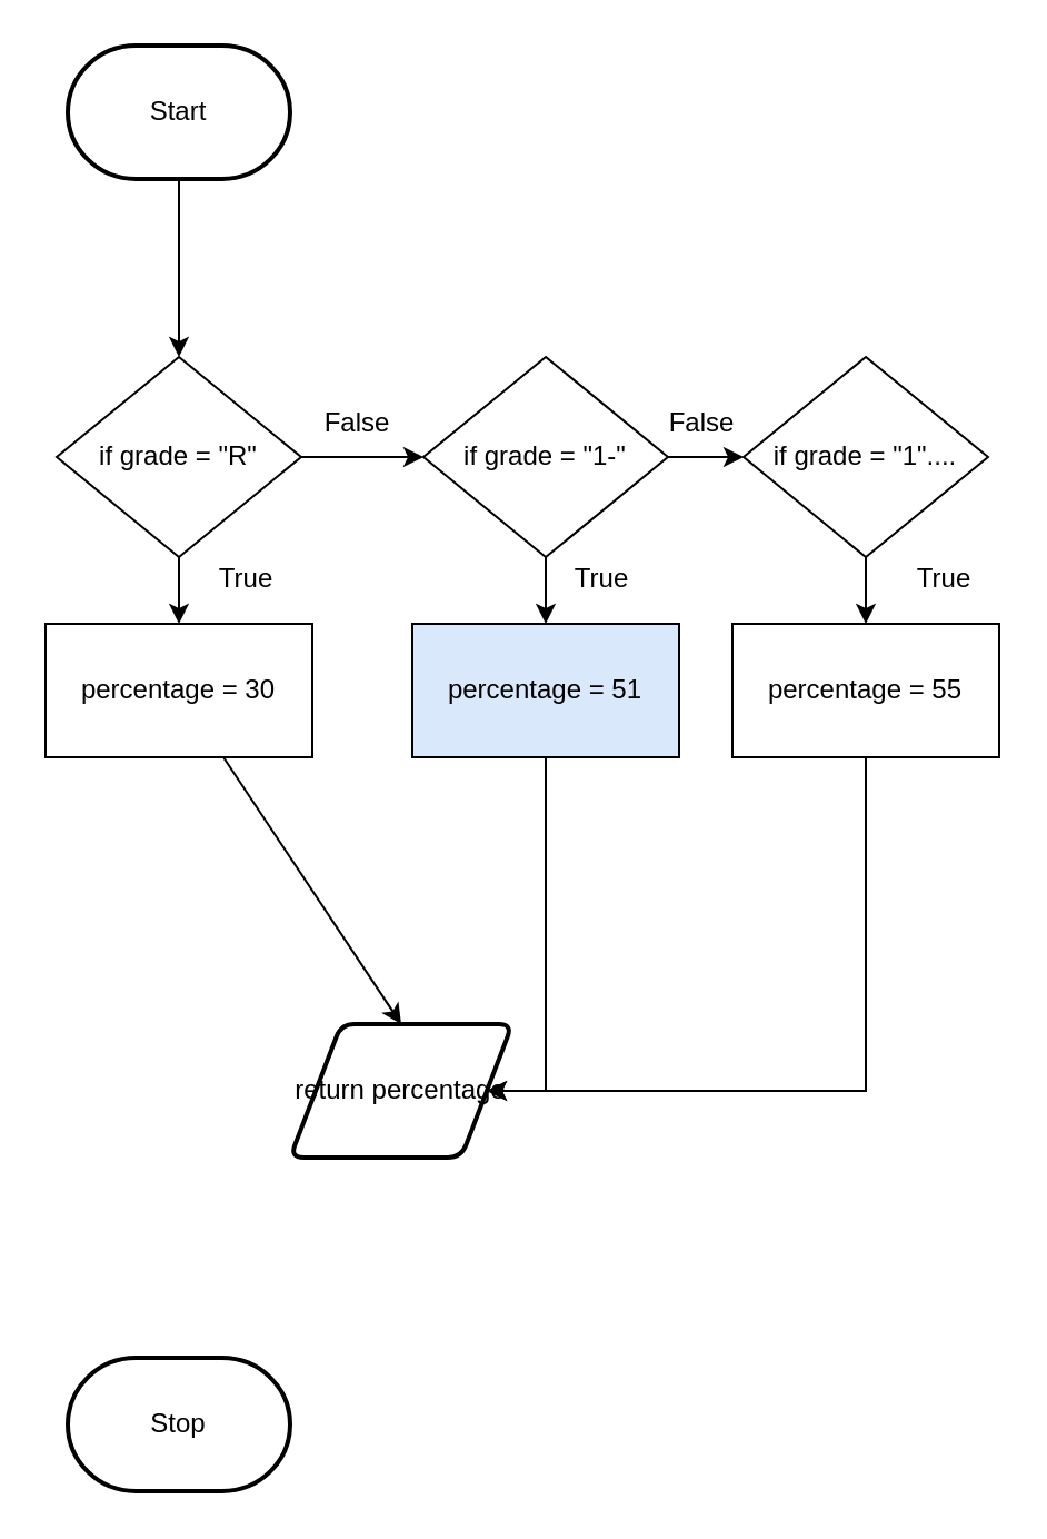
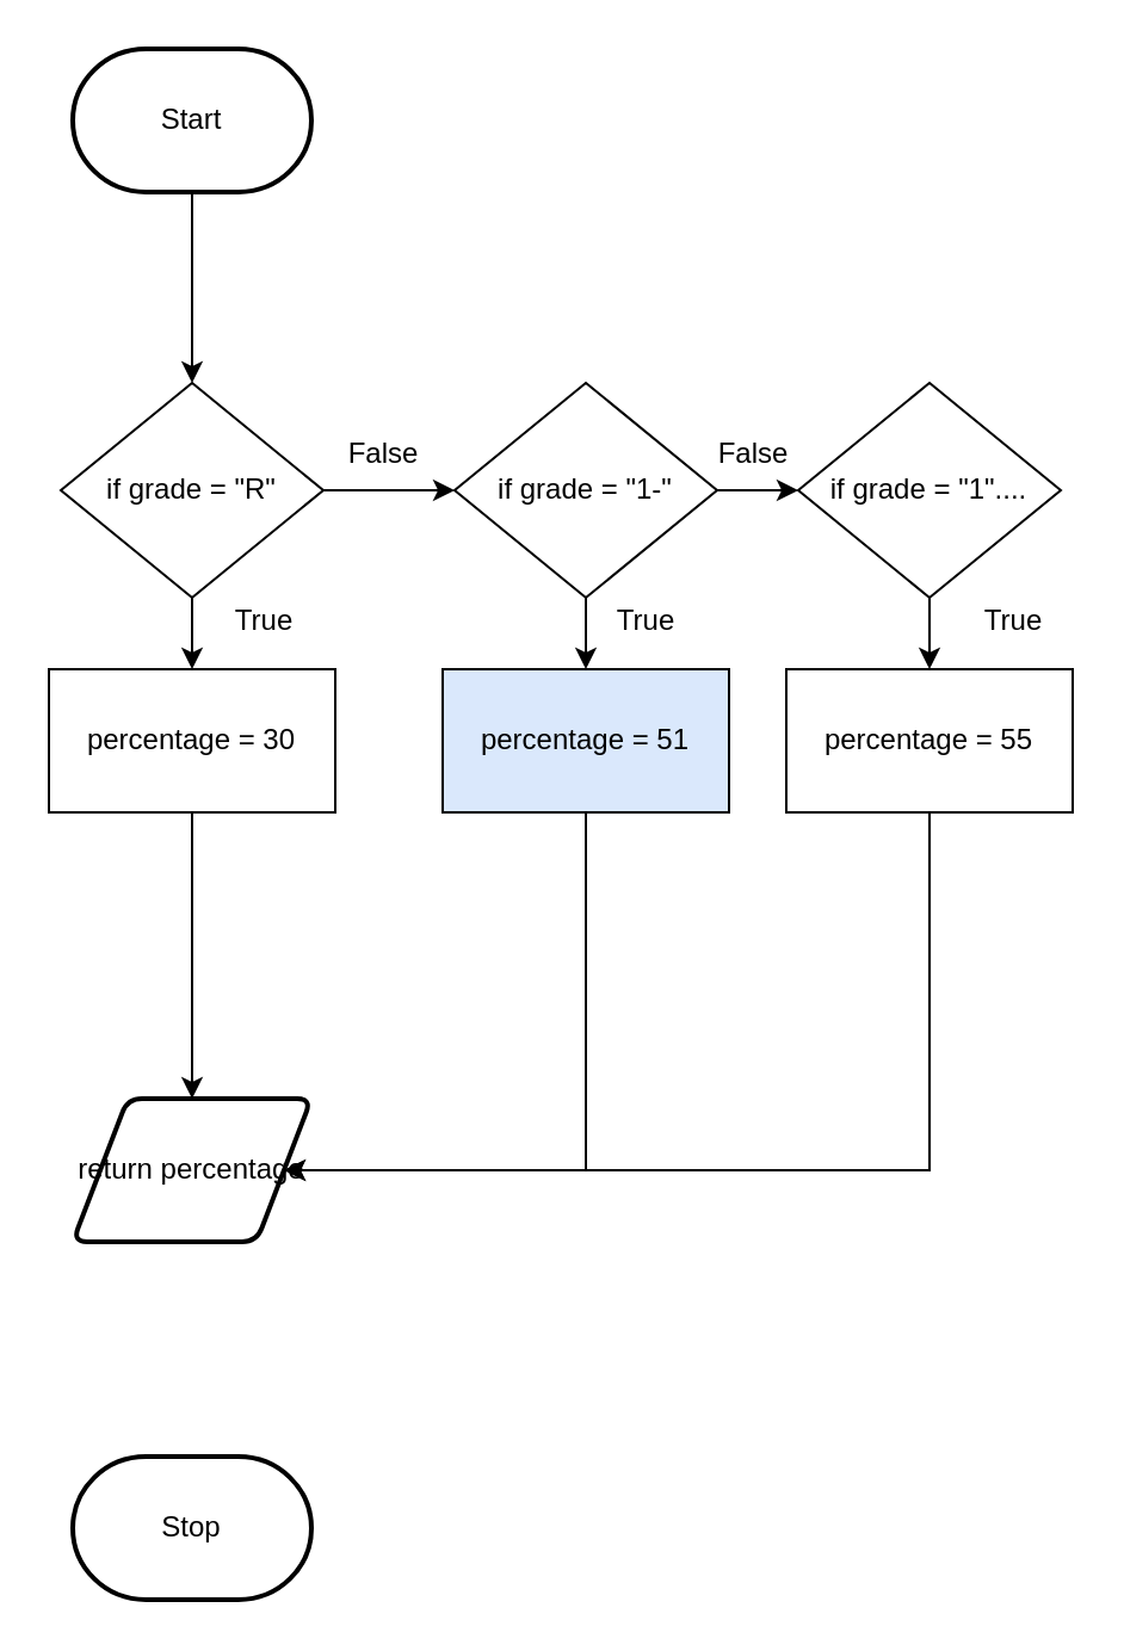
- <mxCell id="20" value="return percentage" style="shape=parallelogram;html=1;strokeWidth=2;perimeter=parallelogramPerimeter;whiteSpace=wrap;rounded=1;arcSize=12;size=0.23;" vertex="1" parent="1"><mxGeometry x="130" y="460" width="100" height="60" as="geometry" /></mxCell>
+ <mxCell id="20" value="return percentage" style="shape=parallelogram;html=1;strokeWidth=2;perimeter=parallelogramPerimeter;whiteSpace=wrap;rounded=1;arcSize=12;size=0.23;" vertex="1" parent="1"><mxGeometry x="30" y="460" width="100" height="60" as="geometry" /></mxCell>
